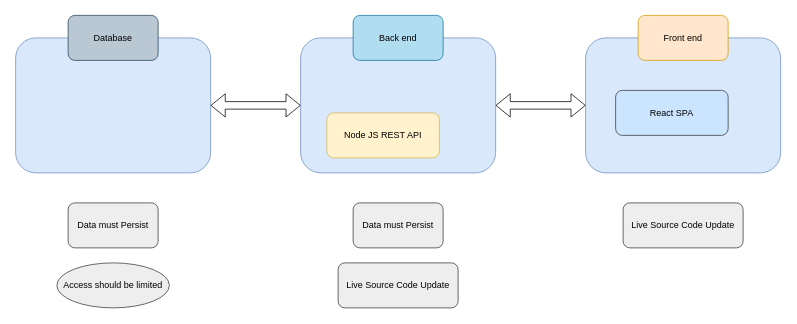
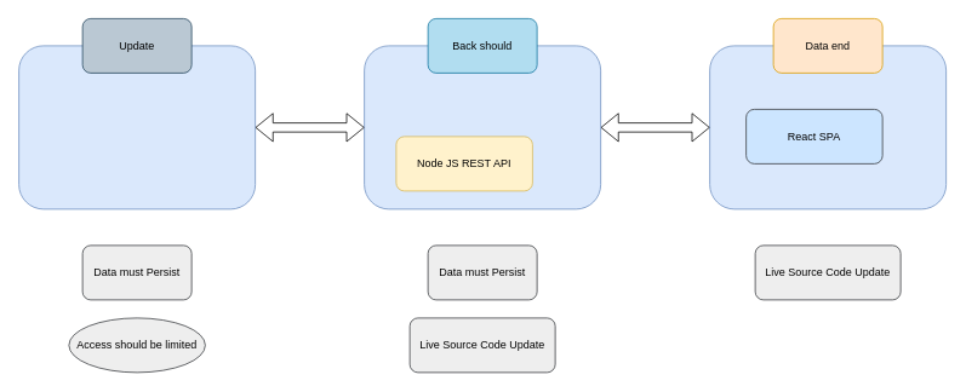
- <mxCell id="3" value="Database" style="rounded=1;whiteSpace=wrap;html=1;fillColor=#bac8d3;strokeColor=#23445d;" vertex="1" parent="1"><mxGeometry x="90" y="20" width="120" height="60" as="geometry" /></mxCell>
+ <mxCell id="3" value="Update" style="rounded=1;whiteSpace=wrap;html=1;fillColor=#bac8d3;strokeColor=#23445d;" vertex="1" parent="1"><mxGeometry x="90" y="20" width="120" height="60" as="geometry" /></mxCell>
- <mxCell id="6" value="Back end" style="rounded=1;whiteSpace=wrap;html=1;fillColor=#b1ddf0;strokeColor=#10739e;" vertex="1" parent="1"><mxGeometry x="470" y="20" width="120" height="60" as="geometry" /></mxCell>
+ <mxCell id="6" value="Back should" style="rounded=1;whiteSpace=wrap;html=1;fillColor=#b1ddf0;strokeColor=#10739e;" vertex="1" parent="1"><mxGeometry x="470" y="20" width="120" height="60" as="geometry" /></mxCell>
- <mxCell id="9" value="Front end" style="rounded=1;whiteSpace=wrap;html=1;fillColor=#ffe6cc;strokeColor=#d79b00;" vertex="1" parent="1"><mxGeometry x="850" y="20" width="120" height="60" as="geometry" /></mxCell>
+ <mxCell id="9" value="Data end" style="rounded=1;whiteSpace=wrap;html=1;fillColor=#ffe6cc;strokeColor=#d79b00;" vertex="1" parent="1"><mxGeometry x="850" y="20" width="120" height="60" as="geometry" /></mxCell>
